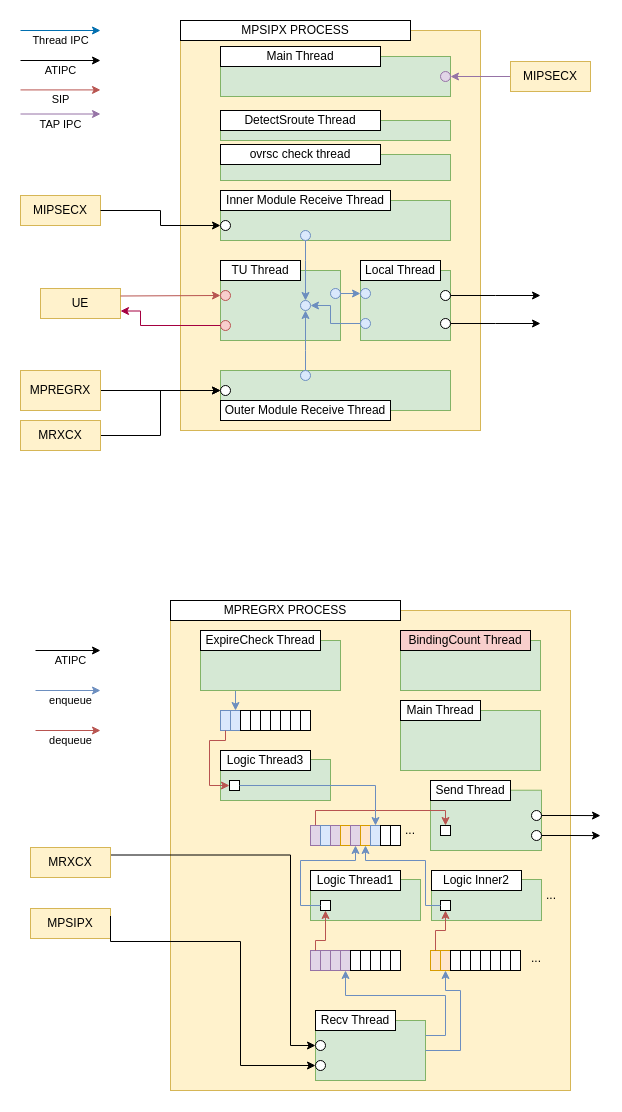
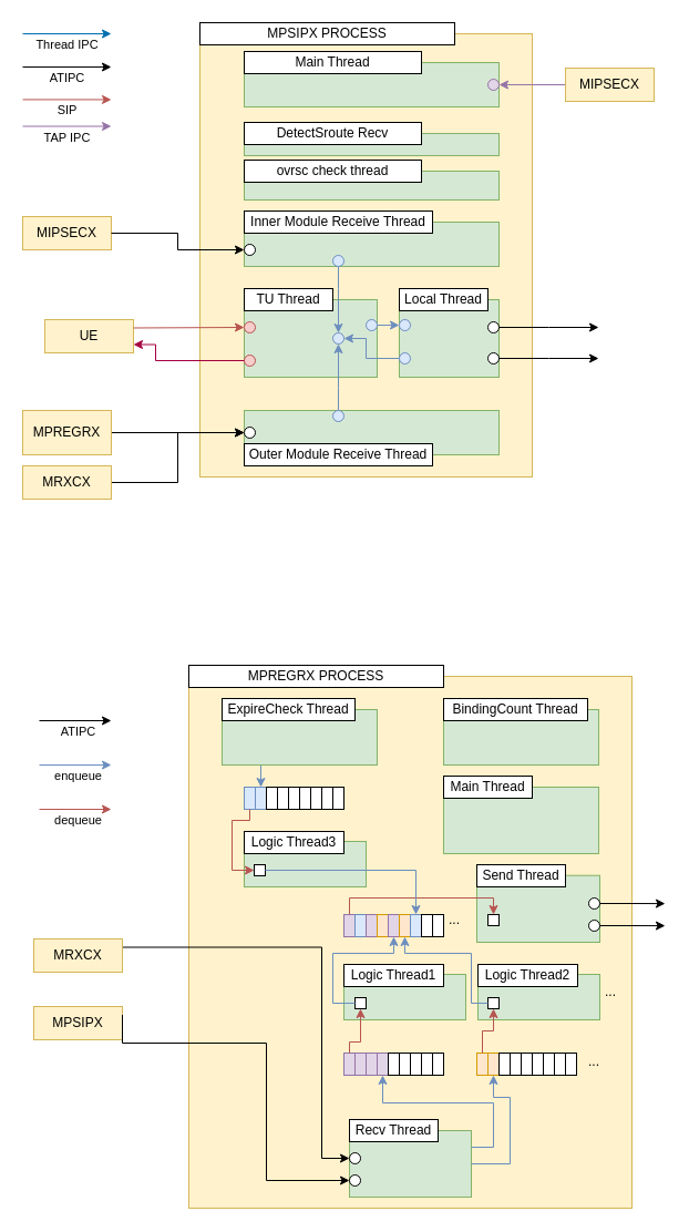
- <mxCell id="47" value="DetectSroute Thread" style="rounded=0;whiteSpace=wrap;html=1;" parent="1" vertex="1"><mxGeometry x="220" y="110" width="160" height="20" as="geometry" /></mxCell>
+ <mxCell id="47" value="DetectSroute Recv" style="rounded=0;whiteSpace=wrap;html=1;" parent="1" vertex="1"><mxGeometry x="220" y="110" width="160" height="20" as="geometry" /></mxCell>
- <mxCell id="128" value="BindingCount Thread" style="rounded=0;whiteSpace=wrap;html=1;fillColor=#f8cecc;" parent="1" vertex="1"><mxGeometry x="400" y="630" width="130" height="20" as="geometry" /></mxCell>
+ <mxCell id="128" value="BindingCount Thread" style="rounded=0;whiteSpace=wrap;html=1;" parent="1" vertex="1"><mxGeometry x="400" y="630" width="130" height="20" as="geometry" /></mxCell>
- <mxCell id="89" value="Logic Inner2" style="rounded=0;whiteSpace=wrap;html=1;" parent="87" vertex="1"><mxGeometry width="90" height="20" as="geometry" /></mxCell>
+ <mxCell id="89" value="Logic Thread2" style="rounded=0;whiteSpace=wrap;html=1;" parent="87" vertex="1"><mxGeometry width="90" height="20" as="geometry" /></mxCell>
